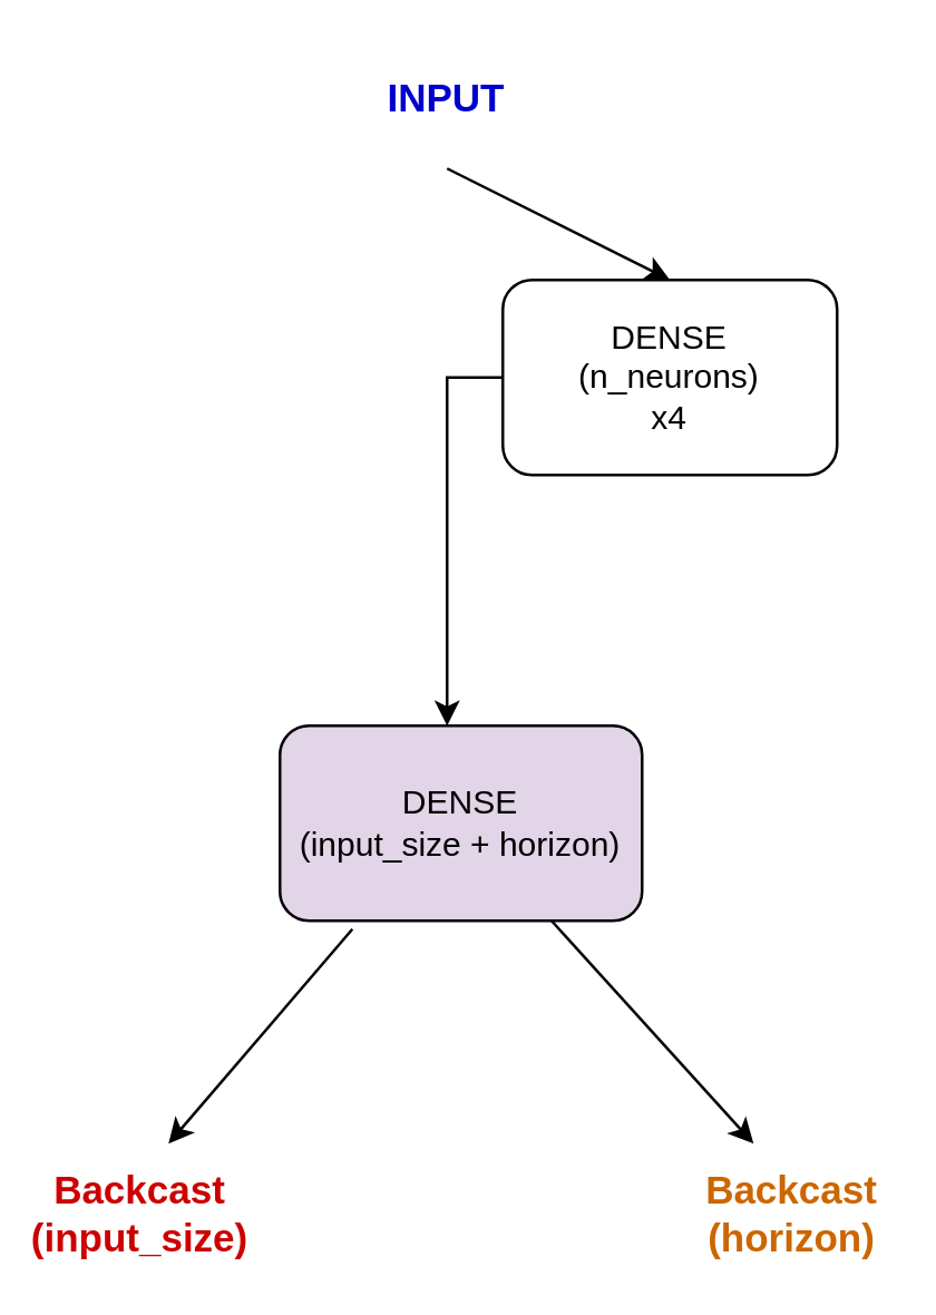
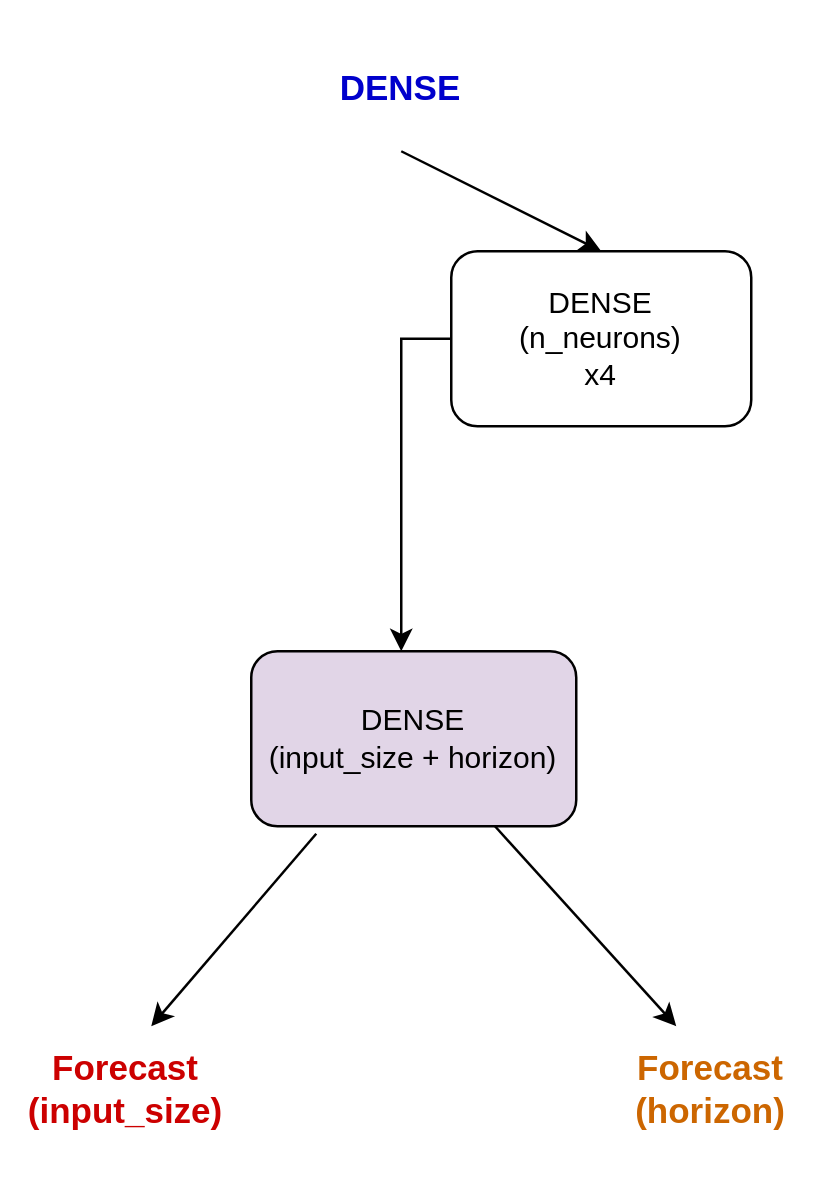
- <mxCell id="7" value="&lt;span style=&quot;font-size: 14px;&quot;&gt;&lt;b&gt;&lt;font color=&quot;#0000cc&quot;&gt;INPUT&lt;/font&gt;&lt;/b&gt;&lt;/span&gt;" style="text;html=1;align=center;verticalAlign=middle;whiteSpace=wrap;rounded=0;" vertex="1" parent="1"><mxGeometry x="130" y="20" width="60" height="30" as="geometry" /></mxCell>
+ <mxCell id="7" value="&lt;span style=&quot;font-size: 14px;&quot;&gt;&lt;b&gt;&lt;font color=&quot;#0000cc&quot;&gt;DENSE&lt;/font&gt;&lt;/b&gt;&lt;/span&gt;" style="text;html=1;align=center;verticalAlign=middle;whiteSpace=wrap;rounded=0;" vertex="1" parent="1"><mxGeometry x="130" y="20" width="60" height="30" as="geometry" /></mxCell>
- <mxCell id="5" value="&lt;font color=&quot;#cc0000&quot; style=&quot;font-size: 14px;&quot;&gt;&lt;b&gt;Backcast&lt;/b&gt;&lt;/font&gt;&lt;div&gt;&lt;font color=&quot;#cc0000&quot; style=&quot;font-size: 14px;&quot;&gt;&lt;b&gt;(input_size)&lt;/b&gt;&lt;/font&gt;&lt;/div&gt;" style="text;html=1;align=center;verticalAlign=middle;whiteSpace=wrap;rounded=0;" vertex="1" parent="1"><mxGeometry x="20" y="420" width="60" height="30" as="geometry" /></mxCell>
+ <mxCell id="5" value="&lt;font color=&quot;#cc0000&quot; style=&quot;font-size: 14px;&quot;&gt;&lt;b&gt;Forecast&lt;/b&gt;&lt;/font&gt;&lt;div&gt;&lt;font color=&quot;#cc0000&quot; style=&quot;font-size: 14px;&quot;&gt;&lt;b&gt;(input_size)&lt;/b&gt;&lt;/font&gt;&lt;/div&gt;" style="text;html=1;align=center;verticalAlign=middle;whiteSpace=wrap;rounded=0;" vertex="1" parent="1"><mxGeometry x="20" y="420" width="60" height="30" as="geometry" /></mxCell>
- <mxCell id="6" value="&lt;font color=&quot;#cc6600&quot; style=&quot;font-size: 14px;&quot;&gt;&lt;b&gt;Backcast&lt;/b&gt;&lt;/font&gt;&lt;div&gt;&lt;font color=&quot;#cc6600&quot; style=&quot;font-size: 14px;&quot;&gt;&lt;b&gt;(horizon)&lt;/b&gt;&lt;/font&gt;&lt;/div&gt;" style="text;html=1;align=center;verticalAlign=middle;whiteSpace=wrap;rounded=0;" vertex="1" parent="1"><mxGeometry x="254" y="420" width="60" height="30" as="geometry" /></mxCell>
+ <mxCell id="6" value="&lt;font color=&quot;#cc6600&quot; style=&quot;font-size: 14px;&quot;&gt;&lt;b&gt;Forecast&lt;/b&gt;&lt;/font&gt;&lt;div&gt;&lt;font color=&quot;#cc6600&quot; style=&quot;font-size: 14px;&quot;&gt;&lt;b&gt;(horizon)&lt;/b&gt;&lt;/font&gt;&lt;/div&gt;" style="text;html=1;align=center;verticalAlign=middle;whiteSpace=wrap;rounded=0;" vertex="1" parent="1"><mxGeometry x="254" y="420" width="60" height="30" as="geometry" /></mxCell>
